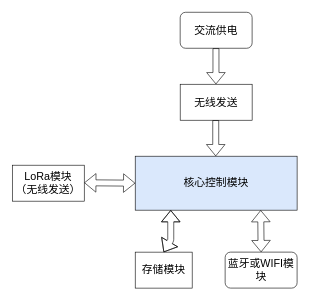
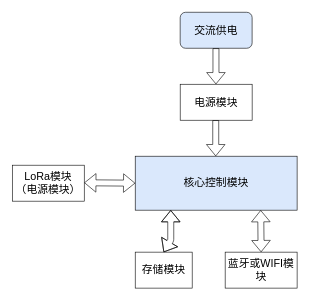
- <mxCell id="11" value="交流供电" style="rounded=1;whiteSpace=wrap;html=1;fontSize=18;" vertex="1" parent="1"><mxGeometry x="300" y="20" width="120" height="60" as="geometry" /></mxCell>
+ <mxCell id="11" value="交流供电" style="rounded=1;whiteSpace=wrap;html=1;fontSize=18;fillColor=#dae8fc;" vertex="1" parent="1"><mxGeometry x="300" y="20" width="120" height="60" as="geometry" /></mxCell>
- <mxCell id="2" value="无线发送" style="rounded=0;whiteSpace=wrap;html=1;fontSize=18;" vertex="1" parent="1"><mxGeometry x="300" y="140" width="120" height="60" as="geometry" /></mxCell>
+ <mxCell id="2" value="电源模块" style="rounded=0;whiteSpace=wrap;html=1;fontSize=18;" vertex="1" parent="1"><mxGeometry x="300" y="140" width="120" height="60" as="geometry" /></mxCell>
- <mxCell id="4" value="LoRa模块&lt;br&gt;（无线发送）" style="rounded=0;whiteSpace=wrap;html=1;fontSize=18;" vertex="1" parent="1"><mxGeometry x="20" y="275" width="120" height="60" as="geometry" /></mxCell>
+ <mxCell id="4" value="LoRa模块&lt;br&gt;（电源模块）" style="rounded=0;whiteSpace=wrap;html=1;fontSize=18;" vertex="1" parent="1"><mxGeometry x="20" y="275" width="120" height="60" as="geometry" /></mxCell>
- <mxCell id="6" value="蓝牙或WIFI模块" style="whiteSpace=wrap;html=1;fontSize=18;rounded=1;" vertex="1" parent="1"><mxGeometry x="375" y="420" width="120" height="60" as="geometry" /></mxCell>
+ <mxCell id="6" value="蓝牙或WIFI模块" style="rounded=0;whiteSpace=wrap;html=1;fontSize=18;" vertex="1" parent="1"><mxGeometry x="375" y="420" width="120" height="60" as="geometry" /></mxCell>
